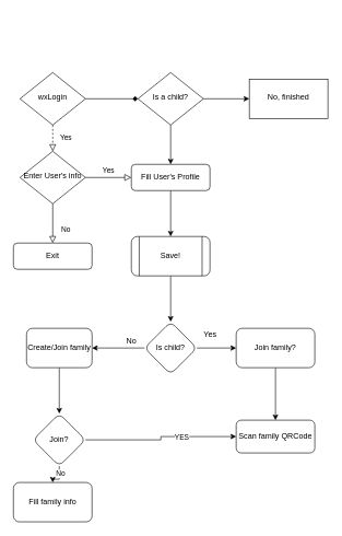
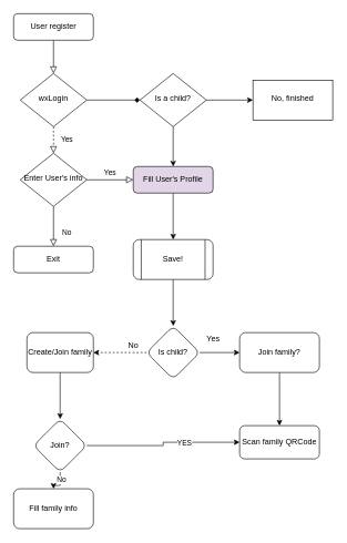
+ <mxCell id="3" value="User register" style="rounded=1;whiteSpace=wrap;html=1;fontSize=12;glass=0;strokeWidth=1;shadow=0;" parent="1" vertex="1"><mxGeometry x="20" y="20" width="120" height="40" as="geometry" /></mxCell>
+ <mxCell id="2" value="" style="rounded=0;html=1;jettySize=auto;orthogonalLoop=1;fontSize=11;endArrow=block;endFill=0;endSize=8;strokeWidth=1;shadow=0;labelBackgroundColor=none;edgeStyle=orthogonalEdgeStyle;" parent="1" source="3" target="6" edge="1"><mxGeometry relative="1" as="geometry" /></mxCell>
- <mxCell id="12" value="Fill User's Profile" style="rounded=1;whiteSpace=wrap;html=1;fontSize=12;glass=0;strokeWidth=1;shadow=0;" parent="1" vertex="1"><mxGeometry x="200" y="250" width="120" height="40" as="geometry" /></mxCell>
+ <mxCell id="12" value="Fill User's Profile" style="rounded=1;whiteSpace=wrap;html=1;fontSize=12;glass=0;strokeWidth=1;shadow=0;fillColor=#e1d5e7;" parent="1" vertex="1"><mxGeometry x="200" y="250" width="120" height="40" as="geometry" /></mxCell>
- <mxCell id="19" value="" style="edgeStyle=orthogonalEdgeStyle;rounded=0;orthogonalLoop=1;jettySize=auto;html=1;" edge="1" parent="1" source="21" target="23"><mxGeometry relative="1" as="geometry" /></mxCell>
+ <mxCell id="19" value="" style="edgeStyle=orthogonalEdgeStyle;rounded=0;orthogonalLoop=1;jettySize=auto;html=1;dashed=1;" edge="1" parent="1" source="21" target="23"><mxGeometry relative="1" as="geometry" /></mxCell>
